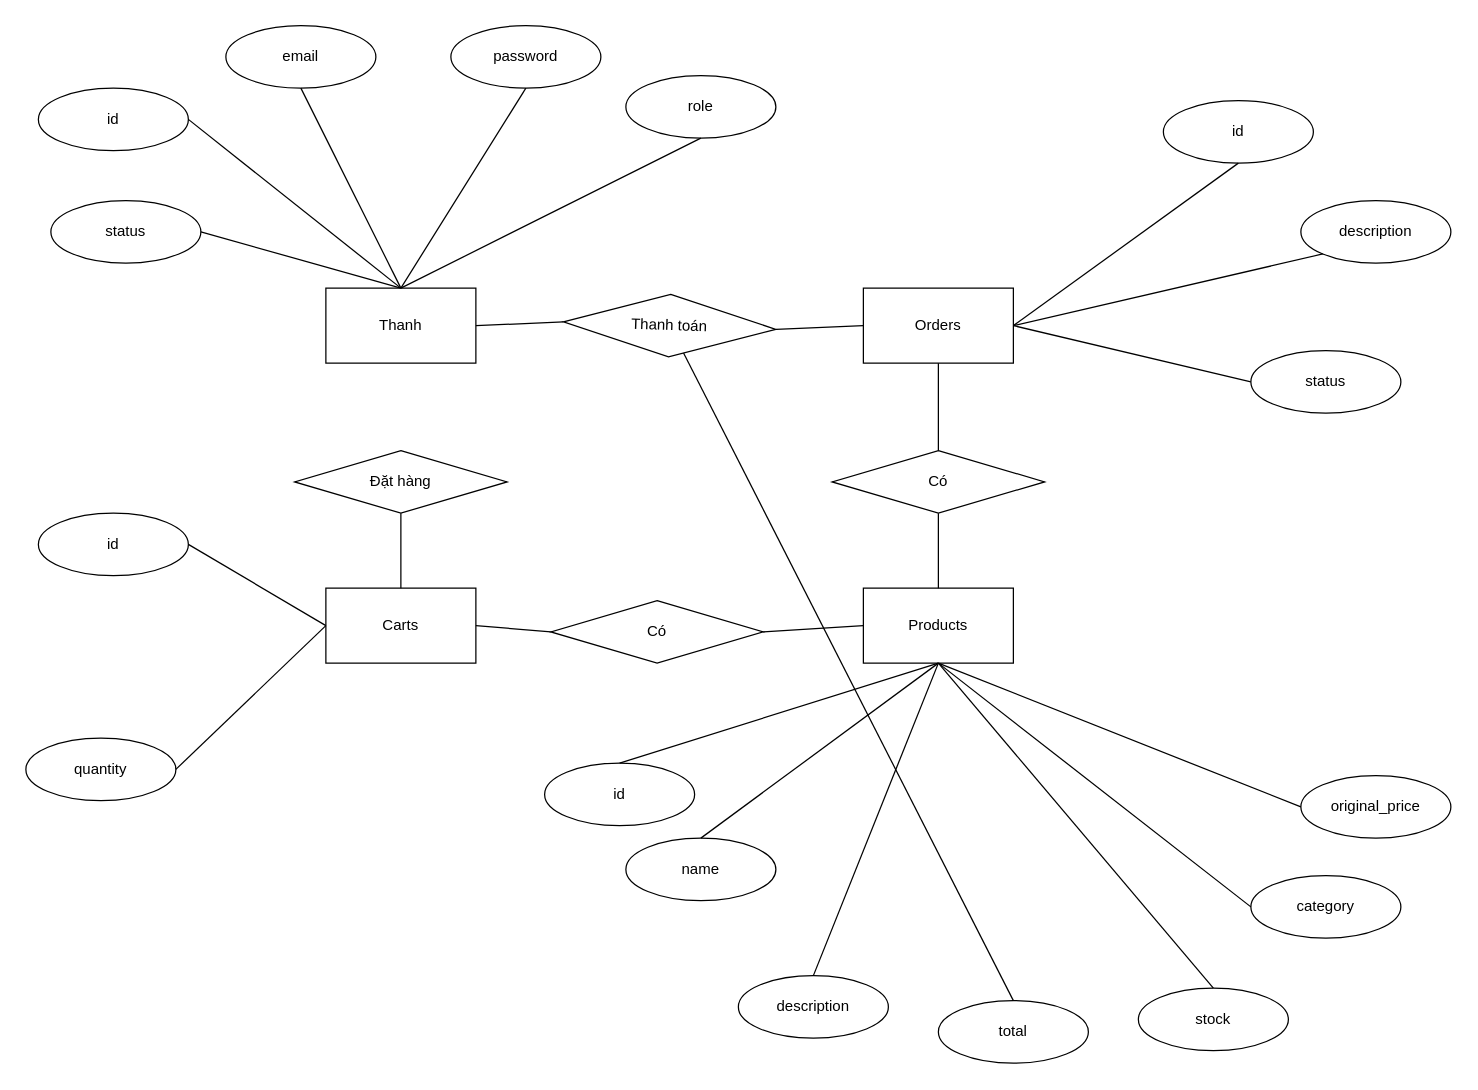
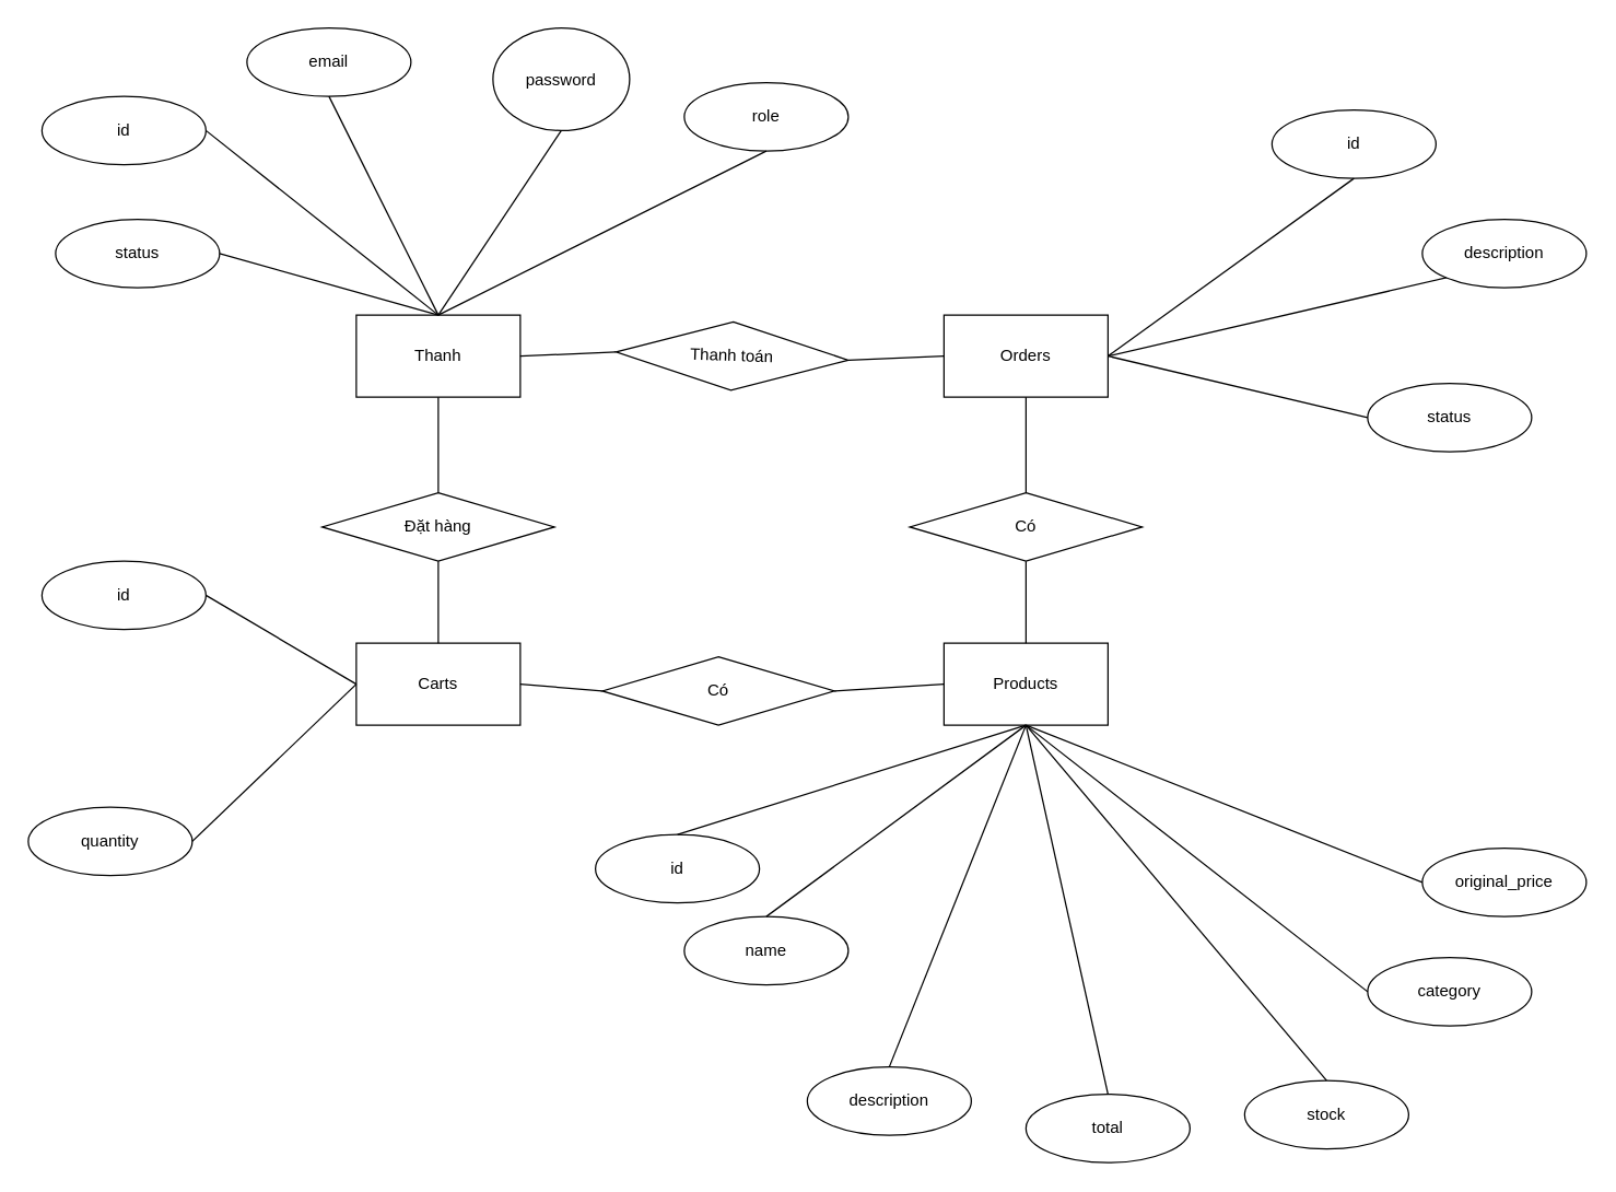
- <mxCell id="12" value="password" style="ellipse;whiteSpace=wrap;html=1;" vertex="1" parent="1"><mxGeometry x="360" y="20" width="120" height="50" as="geometry" /></mxCell>
+ <mxCell id="12" value="password" style="ellipse;whiteSpace=wrap;html=1;" vertex="1" parent="1"><mxGeometry x="360" y="20" width="100" height="75" as="geometry" /></mxCell>
+ <mxCell id="44" value="" style="endArrow=none;html=1;rounded=0;exitX=0.5;exitY=1;exitDx=0;exitDy=0;" edge="1" parent="1" source="2" target="6"><mxGeometry width="50" height="50" relative="1" as="geometry"><mxPoint x="330" y="240" as="sourcePoint" /><mxPoint x="505" y="40" as="targetPoint" /></mxGeometry></mxCell>
- <mxCell id="37" value="" style="endArrow=none;html=1;rounded=0;exitX=0.5;exitY=0;exitDx=0;exitDy=0;" edge="1" parent="1" source="31" target="7"><mxGeometry width="50" height="50" relative="1" as="geometry"><mxPoint x="850" y="700" as="sourcePoint" /><mxPoint x="760" y="540" as="targetPoint" /></mxGeometry></mxCell>
+ <mxCell id="37" value="" style="endArrow=none;html=1;rounded=0;exitX=0.5;exitY=0;exitDx=0;exitDy=0;entryX=0.5;entryY=1;entryDx=0;entryDy=0;" edge="1" parent="1" source="31" target="4"><mxGeometry width="50" height="50" relative="1" as="geometry"><mxPoint x="850" y="700" as="sourcePoint" /><mxPoint x="760" y="540" as="targetPoint" /></mxGeometry></mxCell>
